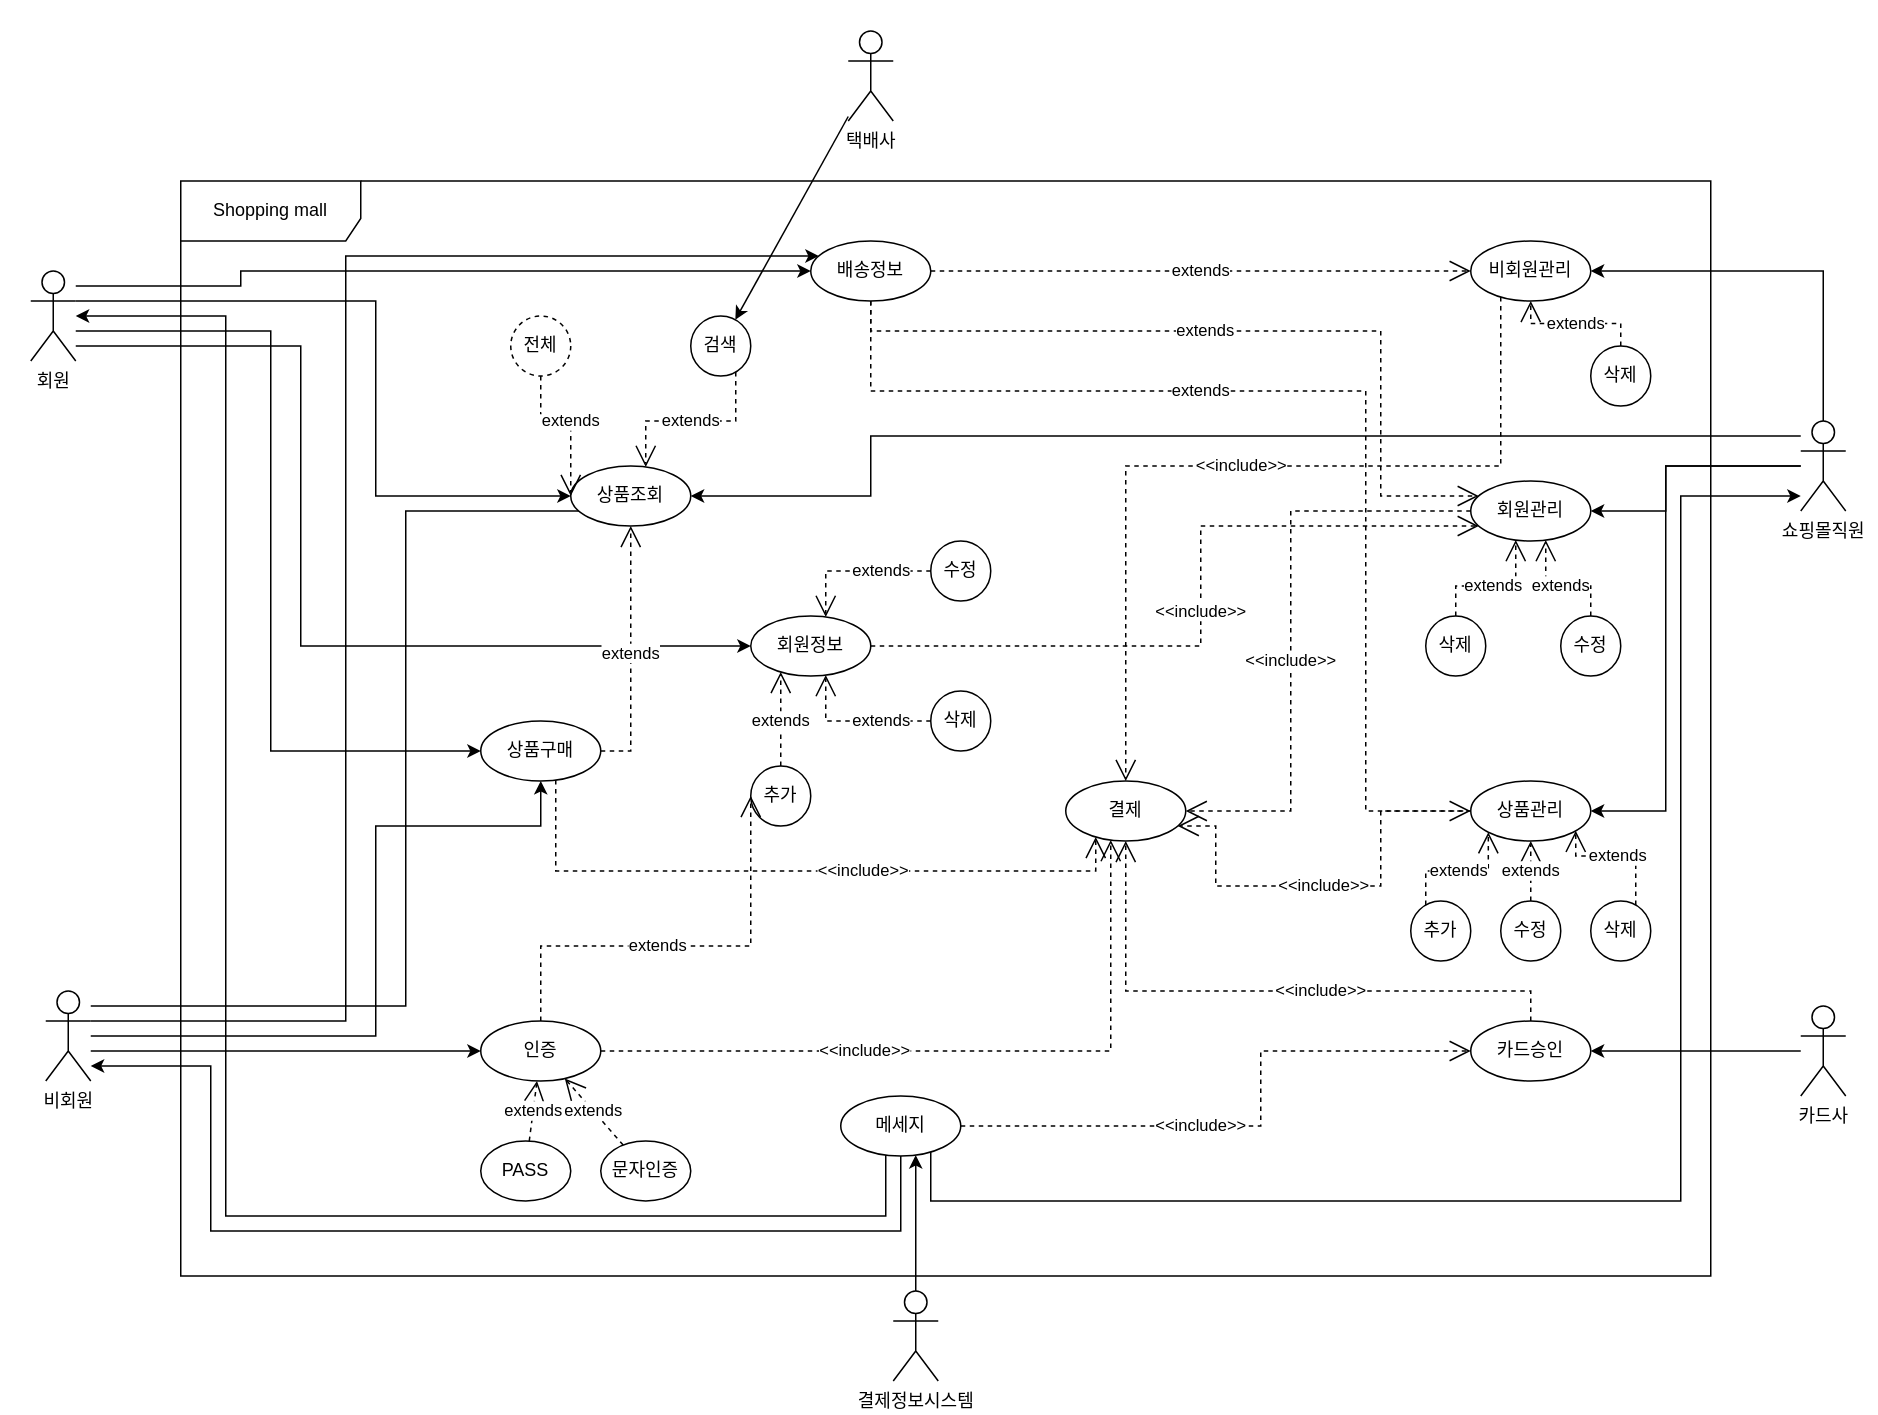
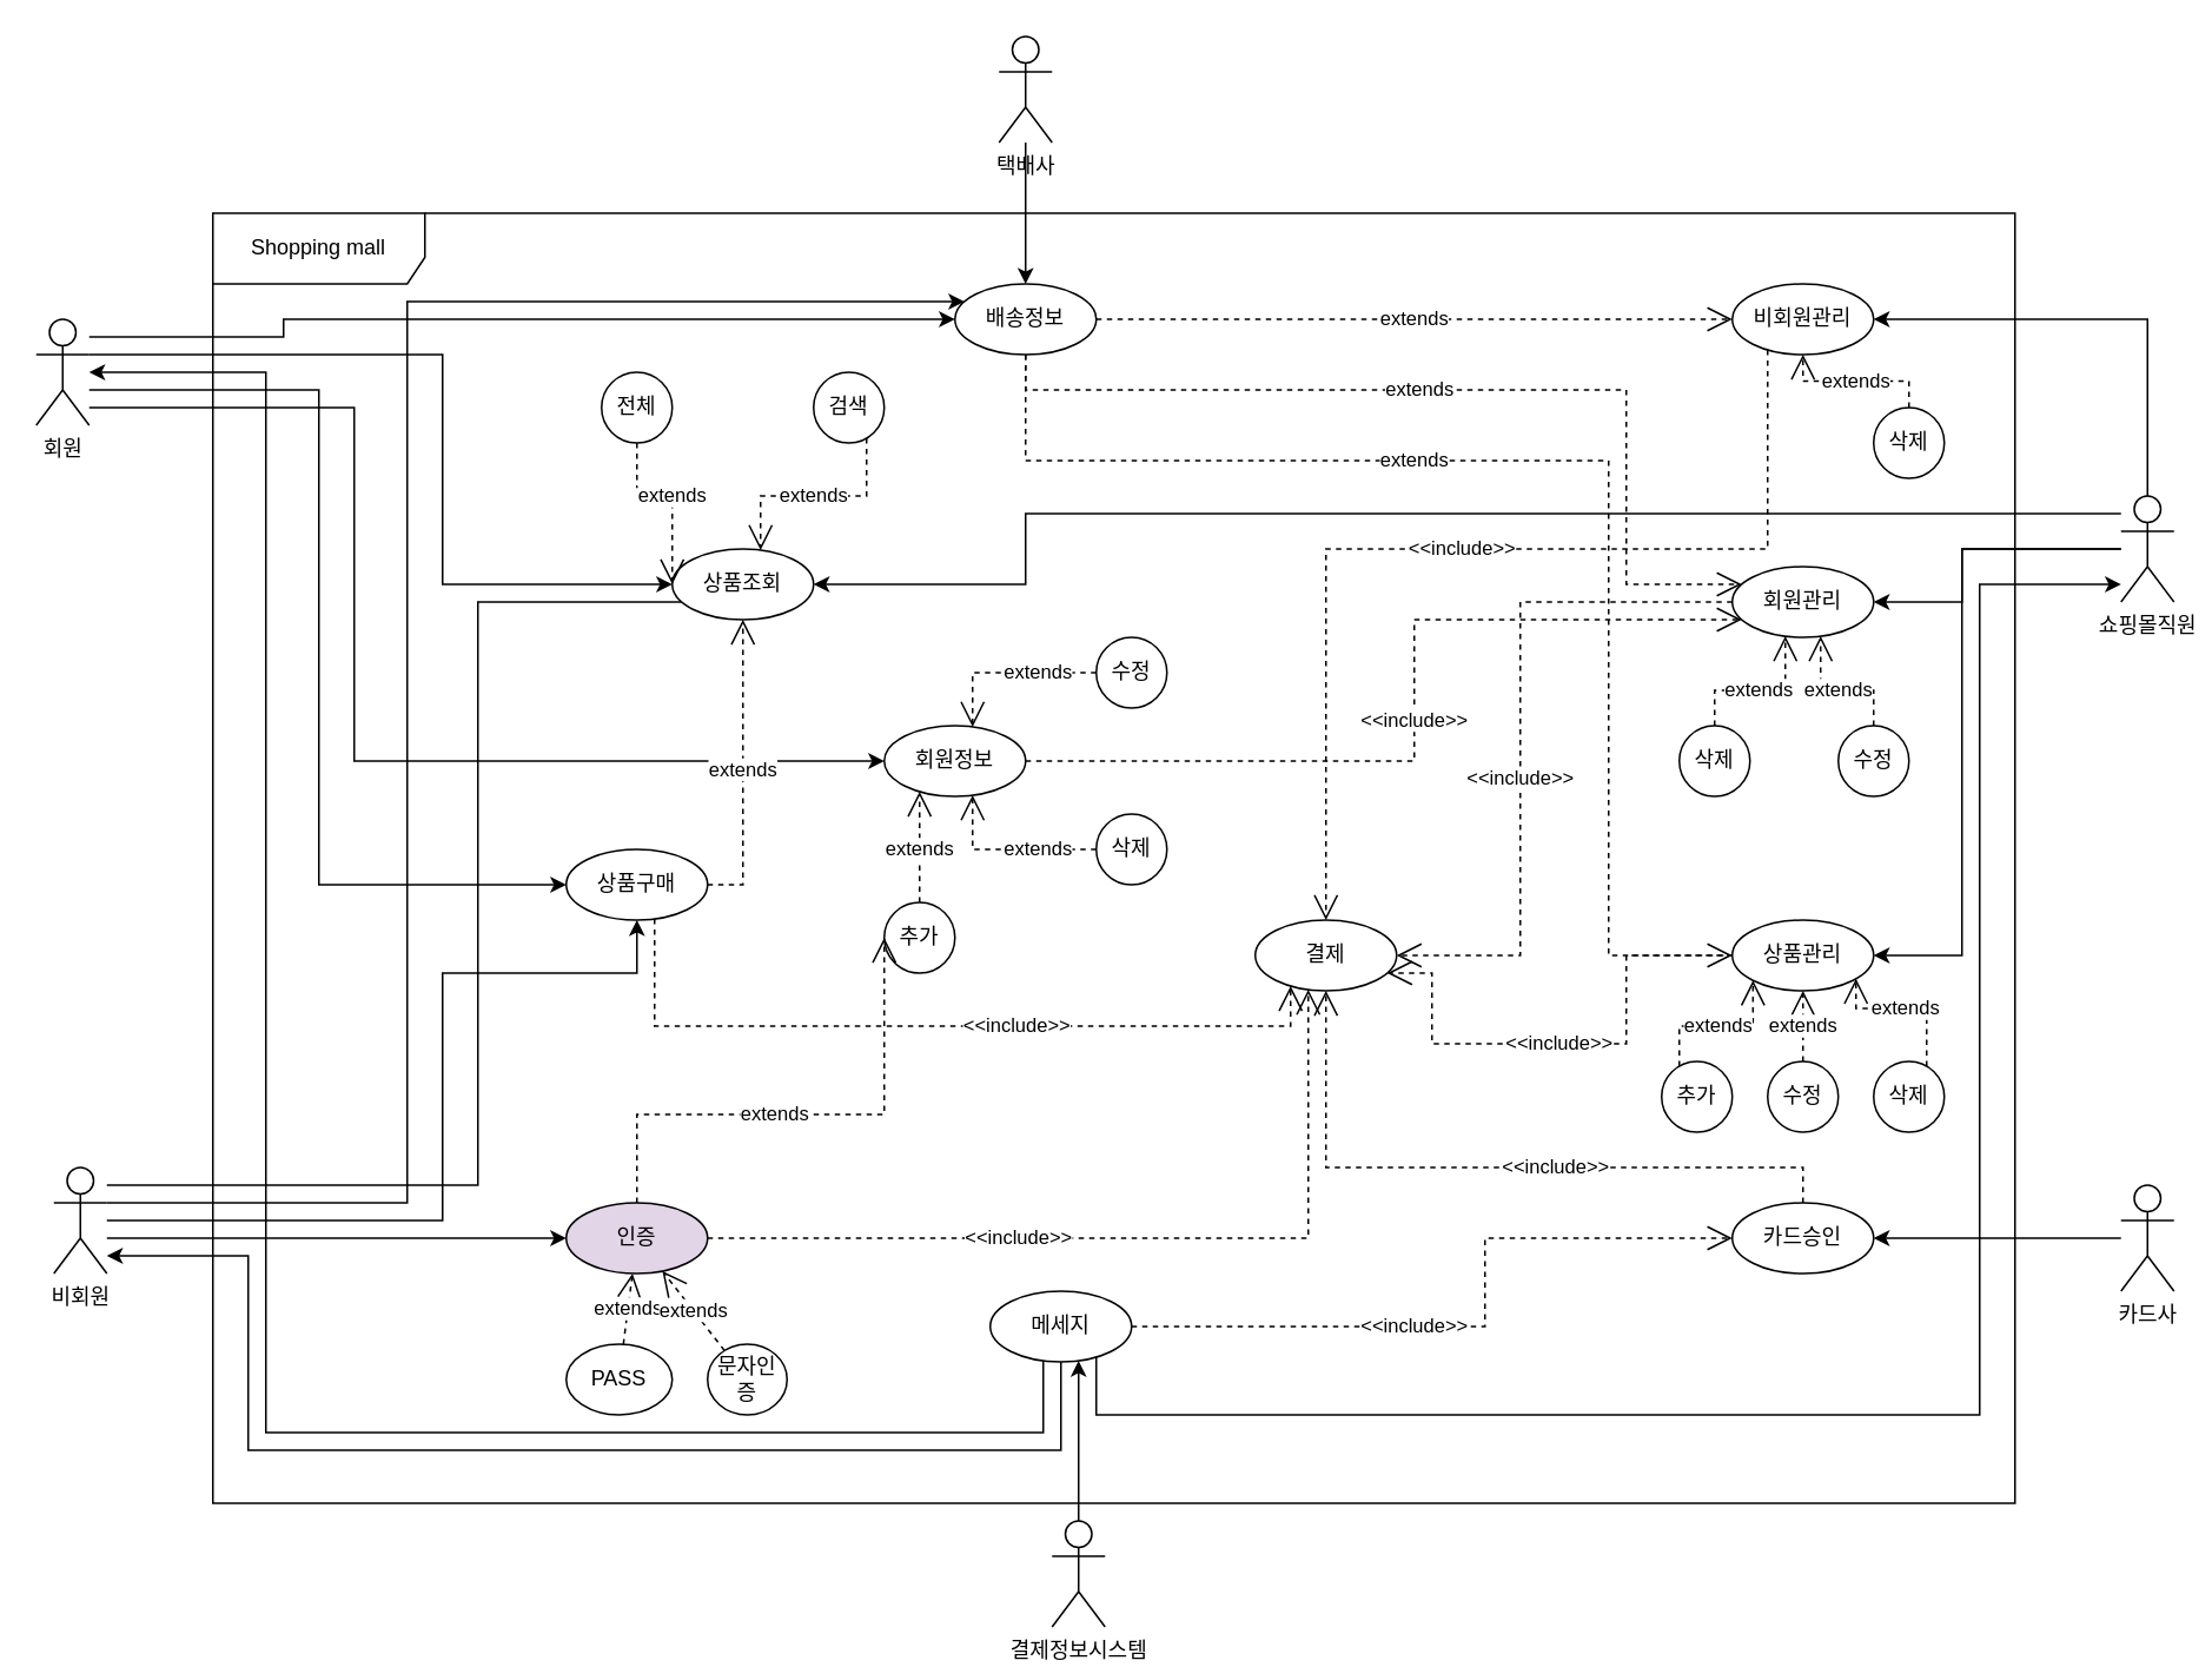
- <mxCell id="25" style="edgeStyle=none;rounded=0;orthogonalLoop=1;jettySize=auto;html=1;" parent="1" source="26" target="42" edge="1"><mxGeometry relative="1" as="geometry" /></mxCell>
+ <mxCell id="25" style="edgeStyle=none;rounded=0;orthogonalLoop=1;jettySize=auto;html=1;" parent="1" source="26" target="24" edge="1"><mxGeometry relative="1" as="geometry" /></mxCell>
- <mxCell id="41" value="전체" style="ellipse;whiteSpace=wrap;html=1;dashed=1;" parent="1" vertex="1"><mxGeometry x="340" y="210" width="40" height="40" as="geometry" /></mxCell>
+ <mxCell id="41" value="전체" style="ellipse;whiteSpace=wrap;html=1;" parent="1" vertex="1"><mxGeometry x="340" y="210" width="40" height="40" as="geometry" /></mxCell>
- <mxCell id="27" value="인증" style="ellipse;whiteSpace=wrap;html=1;" parent="1" vertex="1"><mxGeometry x="320" y="680" width="80" height="40" as="geometry" /></mxCell>
+ <mxCell id="27" value="인증" style="ellipse;whiteSpace=wrap;html=1;fillColor=#e1d5e7;" parent="1" vertex="1"><mxGeometry x="320" y="680" width="80" height="40" as="geometry" /></mxCell>
- <mxCell id="60" value="문자인증" style="ellipse;whiteSpace=wrap;html=1;" parent="1" vertex="1"><mxGeometry x="400" y="760" width="60" height="40" as="geometry" /></mxCell>
+ <mxCell id="60" value="문자인증" style="ellipse;whiteSpace=wrap;html=1;" parent="1" vertex="1"><mxGeometry x="400" y="760" width="45" height="40" as="geometry" /></mxCell>
